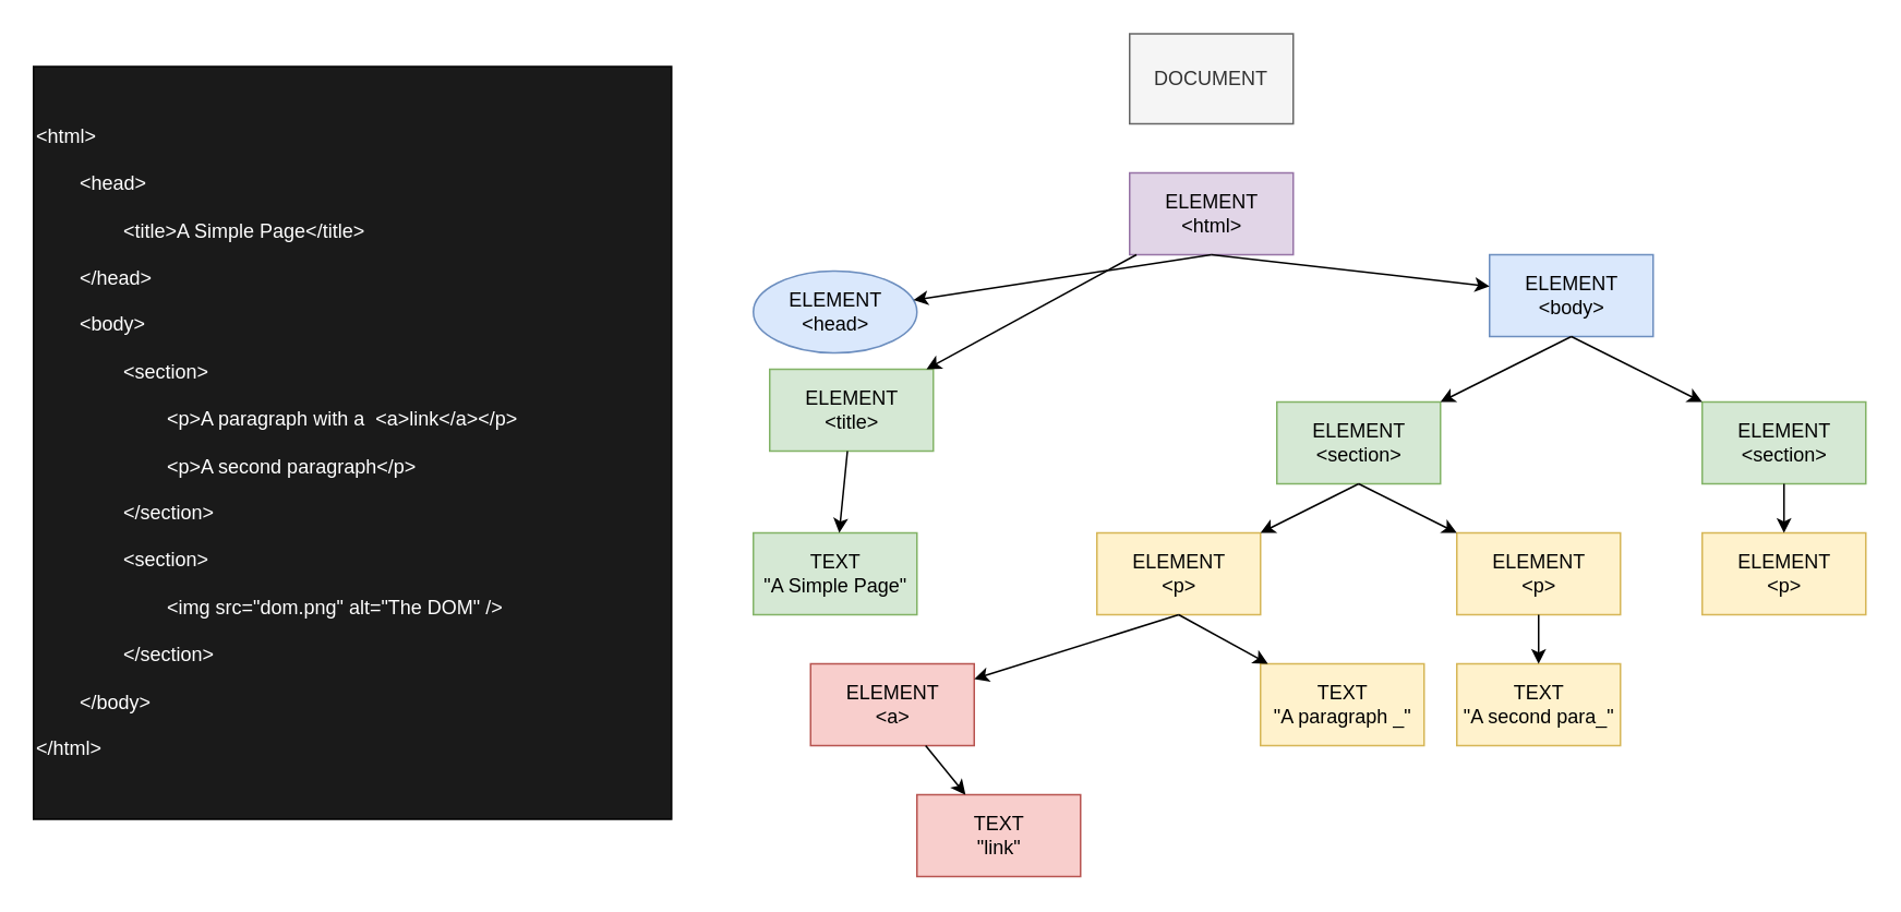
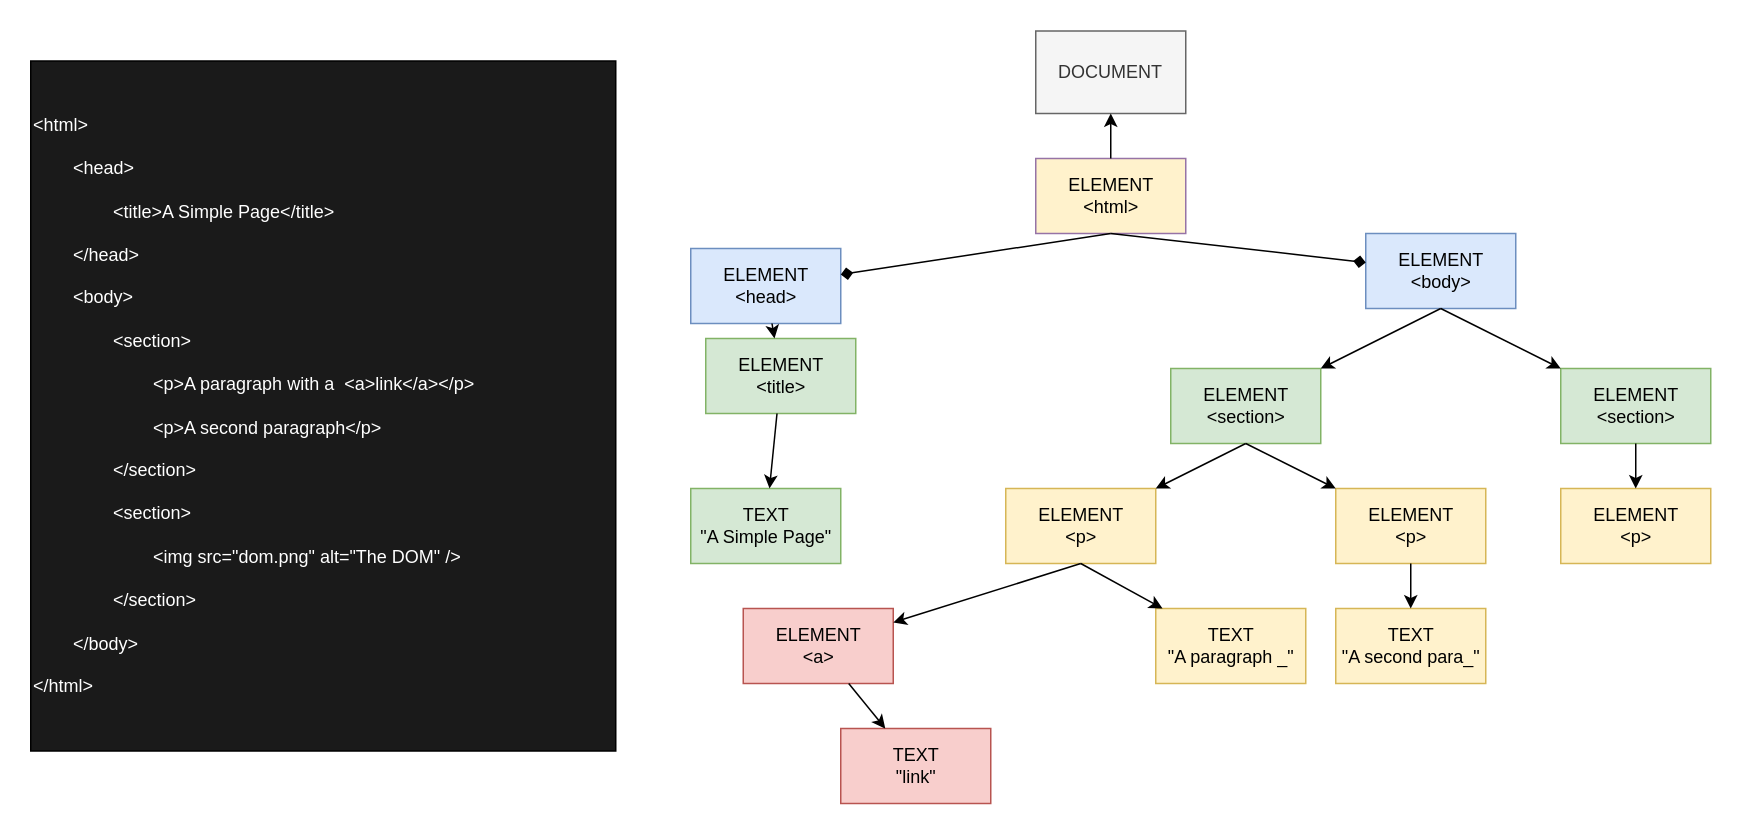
- <mxCell id="5" value="ELEMENT&lt;br&gt;&amp;lt;html&amp;gt;" style="html=1;dashed=0;whitespace=wrap;fillColor=#e1d5e7;strokeColor=#9673a6;" vertex="1" parent="4"><mxGeometry x="230" y="40" width="100" height="50" as="geometry" /></mxCell>
+ <mxCell id="5" value="ELEMENT&lt;br&gt;&amp;lt;html&amp;gt;" style="html=1;dashed=0;whitespace=wrap;fillColor=#fff2cc;strokeColor=#9673a6;" vertex="1" parent="4"><mxGeometry x="230" y="40" width="100" height="50" as="geometry" /></mxCell>
- <mxCell id="9" value="" style="edgeStyle=none;rounded=0;orthogonalLoop=1;jettySize=auto;html=1;exitX=0.5;exitY=1;exitDx=0;exitDy=0;" edge="1" parent="4" source="5" target="8"><mxGeometry relative="1" as="geometry" /></mxCell>
+ <mxCell id="9" value="" style="edgeStyle=none;rounded=0;orthogonalLoop=1;jettySize=auto;html=1;exitX=0.5;exitY=1;exitDx=0;exitDy=0;endArrow=diamond;" edge="1" parent="4" source="5" target="8"><mxGeometry relative="1" as="geometry" /></mxCell>
- <mxCell id="7" value="" style="rounded=0;orthogonalLoop=1;jettySize=auto;html=1;exitX=0.5;exitY=1;exitDx=0;exitDy=0;" edge="1" parent="4" source="5" target="6"><mxGeometry relative="1" as="geometry" /></mxCell>
+ <mxCell id="7" value="" style="rounded=0;orthogonalLoop=1;jettySize=auto;html=1;exitX=0.5;exitY=1;exitDx=0;exitDy=0;endArrow=diamond;" edge="1" parent="4" source="5" target="6"><mxGeometry relative="1" as="geometry" /></mxCell>
- <mxCell id="6" value="ELEMENT&lt;br&gt;&amp;lt;head&amp;gt;" style="ellipse;html=1;dashed=0;whitespace=wrap;fillColor=#dae8fc;strokeColor=#6c8ebf;" vertex="1" parent="4"><mxGeometry y="100" width="100" height="50" as="geometry" /></mxCell>
+ <mxCell id="6" value="ELEMENT&lt;br&gt;&amp;lt;head&amp;gt;" style="html=1;dashed=0;whitespace=wrap;fillColor=#dae8fc;strokeColor=#6c8ebf;" vertex="1" parent="4"><mxGeometry y="100" width="100" height="50" as="geometry" /></mxCell>
- <mxCell id="33" value="" style="edgeStyle=none;rounded=0;orthogonalLoop=1;jettySize=auto;html=1;fontColor=#FFFFFF;" edge="1" parent="3" source="5" target="10"><mxGeometry relative="1" as="geometry" /></mxCell>
+ <mxCell id="33" value="" style="edgeStyle=none;rounded=0;orthogonalLoop=1;jettySize=auto;html=1;fontColor=#FFFFFF;" edge="1" parent="3" source="5" target="32"><mxGeometry relative="1" as="geometry" /></mxCell>
+ <mxCell id="11" value="" style="edgeStyle=none;rounded=0;orthogonalLoop=1;jettySize=auto;html=1;" edge="1" parent="4" source="6" target="10"><mxGeometry relative="1" as="geometry" /></mxCell>
